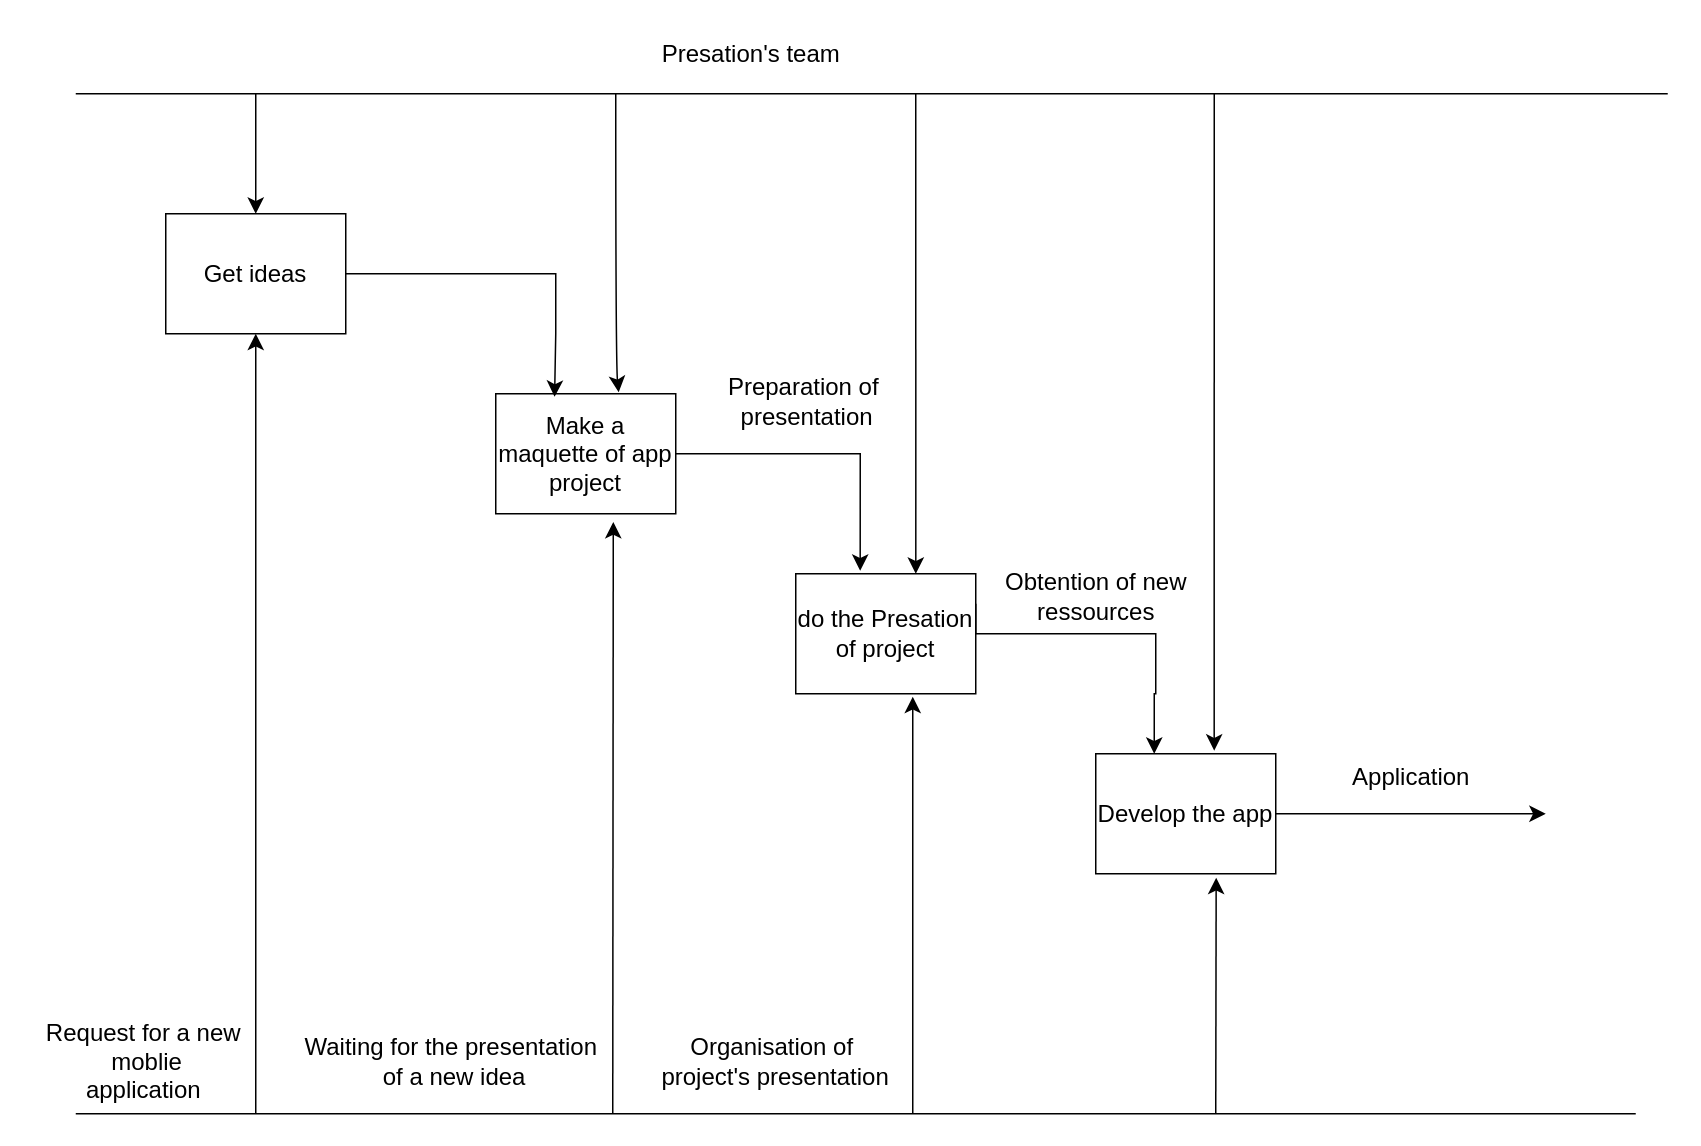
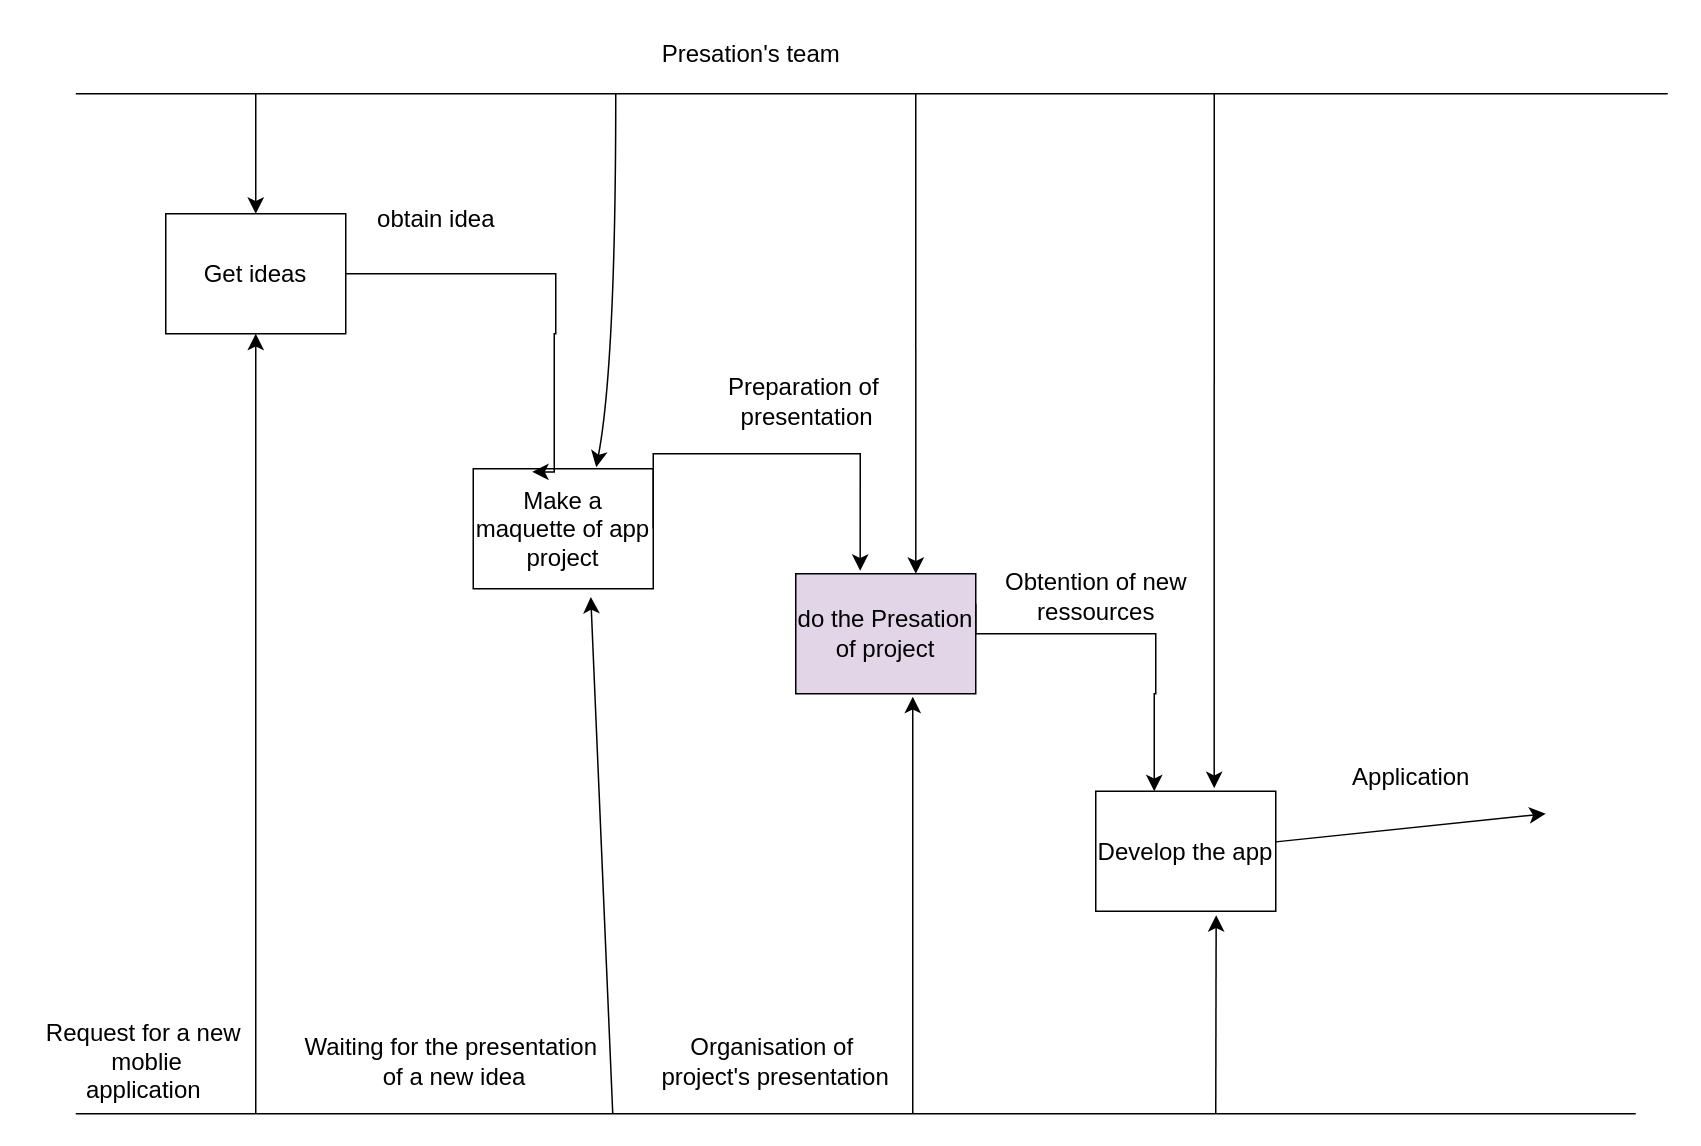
+ <mxCell id="17" value="obtain idea" style="text;html=1;align=center;verticalAlign=middle;resizable=0;points=[];autosize=1;strokeColor=none;fillColor=none;fontSize=16;" vertex="1" parent="1"><mxGeometry x="240" y="130" width="100" height="30" as="geometry" /></mxCell>
- <mxCell id="4" value="Make a maquette of app project " style="rounded=0;whiteSpace=wrap;html=1;fontSize=16;" vertex="1" parent="1"><mxGeometry x="330" y="262" width="120" height="80" as="geometry" /></mxCell>
+ <mxCell id="4" value="Make a maquette of app project " style="rounded=0;whiteSpace=wrap;html=1;fontSize=16;" vertex="1" parent="1"><mxGeometry x="315" y="312" width="120" height="80" as="geometry" /></mxCell>
- <mxCell id="5" value="do the Presation of project" style="rounded=0;whiteSpace=wrap;html=1;fontSize=16;" vertex="1" parent="1"><mxGeometry x="530" y="382" width="120" height="80" as="geometry" /></mxCell>
+ <mxCell id="5" value="do the Presation of project" style="rounded=0;whiteSpace=wrap;html=1;fontSize=16;fillColor=#e1d5e7;" vertex="1" parent="1"><mxGeometry x="530" y="382" width="120" height="80" as="geometry" /></mxCell>
- <mxCell id="7" value="Develop the app" style="rounded=0;whiteSpace=wrap;html=1;fontSize=16;" vertex="1" parent="1"><mxGeometry x="730" y="502" width="120" height="80" as="geometry" /></mxCell>
+ <mxCell id="7" value="Develop the app" style="rounded=0;whiteSpace=wrap;html=1;fontSize=16;" vertex="1" parent="1"><mxGeometry x="730" y="527" width="120" height="80" as="geometry" /></mxCell>
